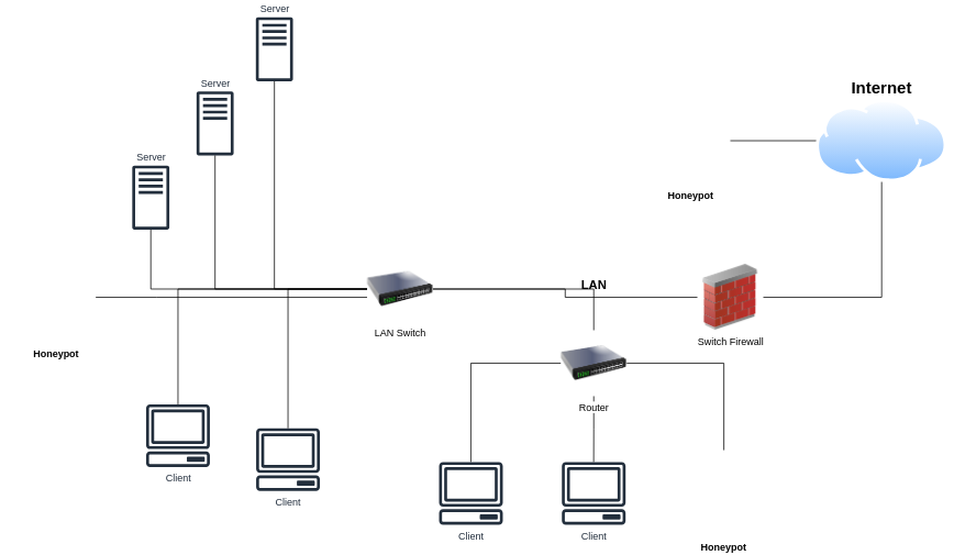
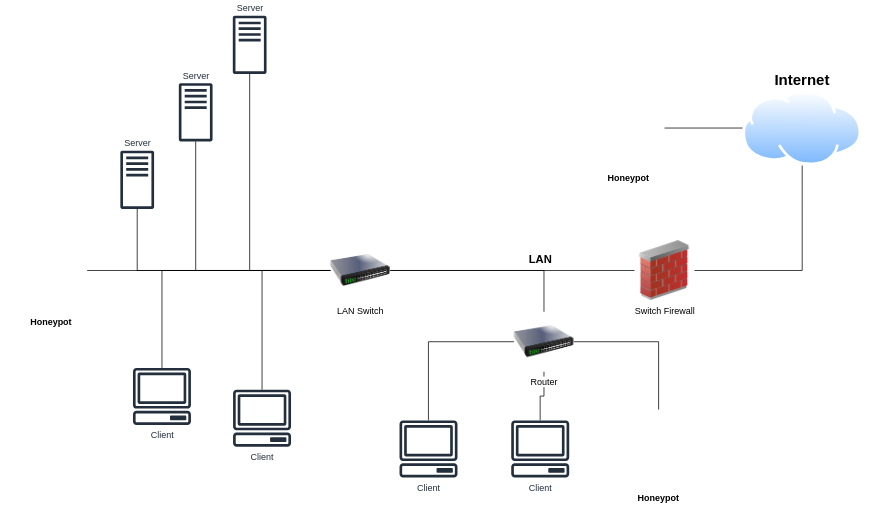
- <mxCell id="15" value="LAN Switch" style="image;html=1;image=img/lib/clip_art/networking/Switch_128x128.png" vertex="1" parent="1"><mxGeometry x="445" y="310" width="80" height="80" as="geometry" /></mxCell>
+ <mxCell id="15" value="LAN Switch" style="image;html=1;image=img/lib/clip_art/networking/Switch_128x128.png" vertex="1" parent="1"><mxGeometry x="440" y="320" width="80" height="80" as="geometry" /></mxCell>
- <mxCell id="19" value="Router" style="image;html=1;image=img/lib/clip_art/networking/Switch_128x128.png" vertex="1" parent="1"><mxGeometry x="680" y="400" width="80" height="80" as="geometry" /></mxCell>
+ <mxCell id="19" value="Router" style="image;html=1;image=img/lib/clip_art/networking/Switch_128x128.png" vertex="1" parent="1"><mxGeometry x="685" y="415" width="80" height="80" as="geometry" /></mxCell>
